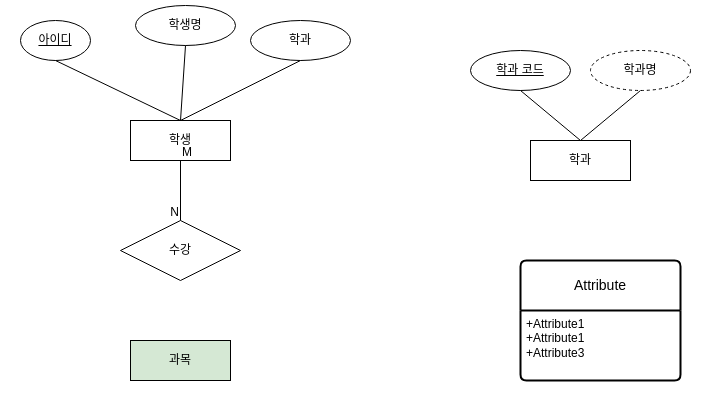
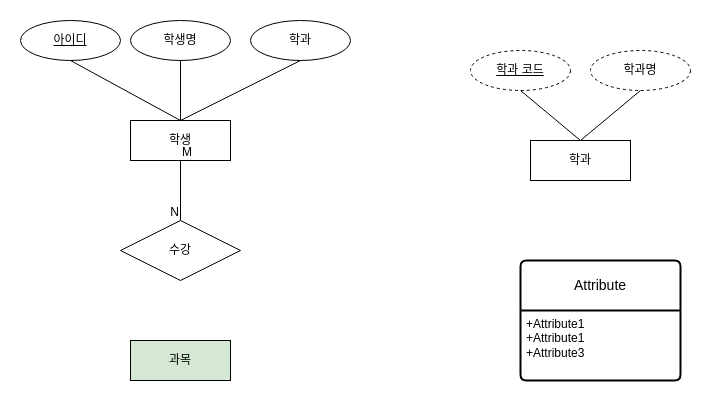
- <mxCell id="6" value="학생명" style="ellipse;whiteSpace=wrap;html=1;align=center;" vertex="1" parent="1"><mxGeometry x="135" y="5" width="100" height="40" as="geometry" /></mxCell>
+ <mxCell id="6" value="학생명" style="ellipse;whiteSpace=wrap;html=1;align=center;" vertex="1" parent="1"><mxGeometry x="130" y="20" width="100" height="40" as="geometry" /></mxCell>
- <mxCell id="5" value="&lt;u&gt;아이디&lt;/u&gt;" style="ellipse;whiteSpace=wrap;html=1;align=center;" vertex="1" parent="1"><mxGeometry x="20" y="20" width="70" height="40" as="geometry" /></mxCell>
+ <mxCell id="5" value="&lt;u&gt;아이디&lt;/u&gt;" style="ellipse;whiteSpace=wrap;html=1;align=center;" vertex="1" parent="1"><mxGeometry x="20" y="20" width="100" height="40" as="geometry" /></mxCell>
- <mxCell id="8" value="&lt;u&gt;학과 코드&lt;/u&gt;" style="ellipse;whiteSpace=wrap;html=1;align=center;" vertex="1" parent="1"><mxGeometry x="470" y="50" width="100" height="40" as="geometry" /></mxCell>
+ <mxCell id="8" value="&lt;u&gt;학과 코드&lt;/u&gt;" style="ellipse;whiteSpace=wrap;html=1;align=center;dashed=1;" vertex="1" parent="1"><mxGeometry x="470" y="50" width="100" height="40" as="geometry" /></mxCell>
